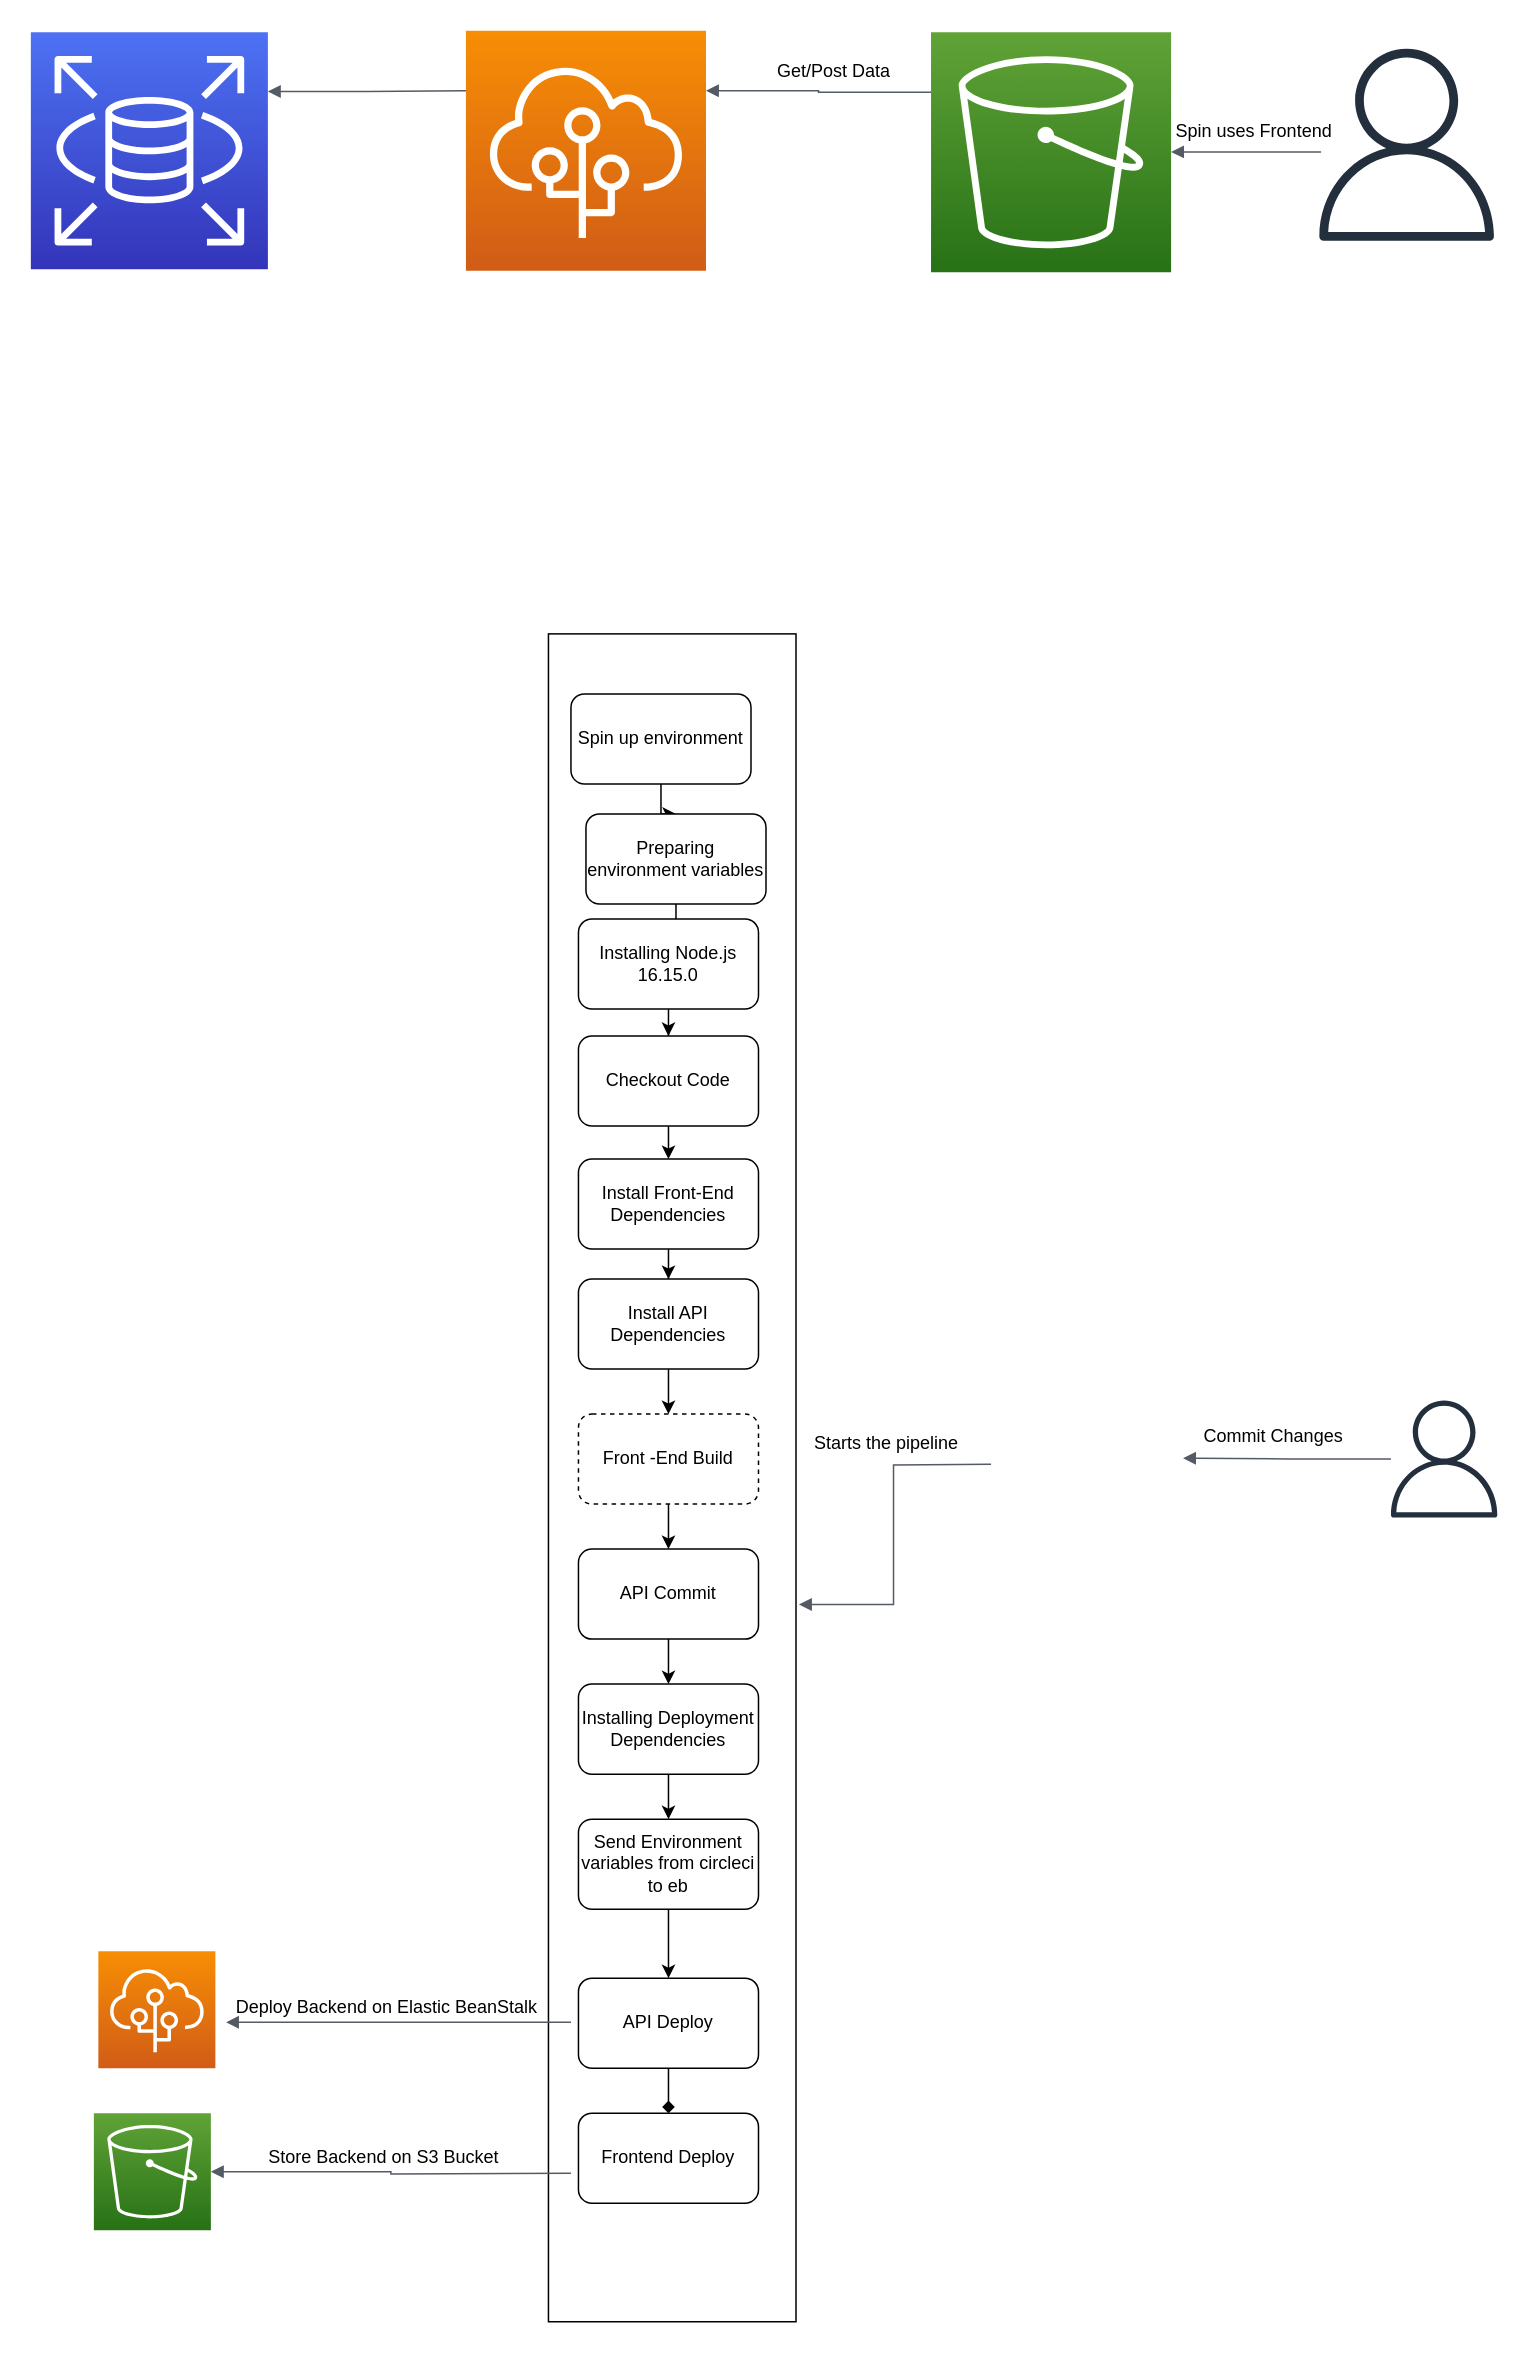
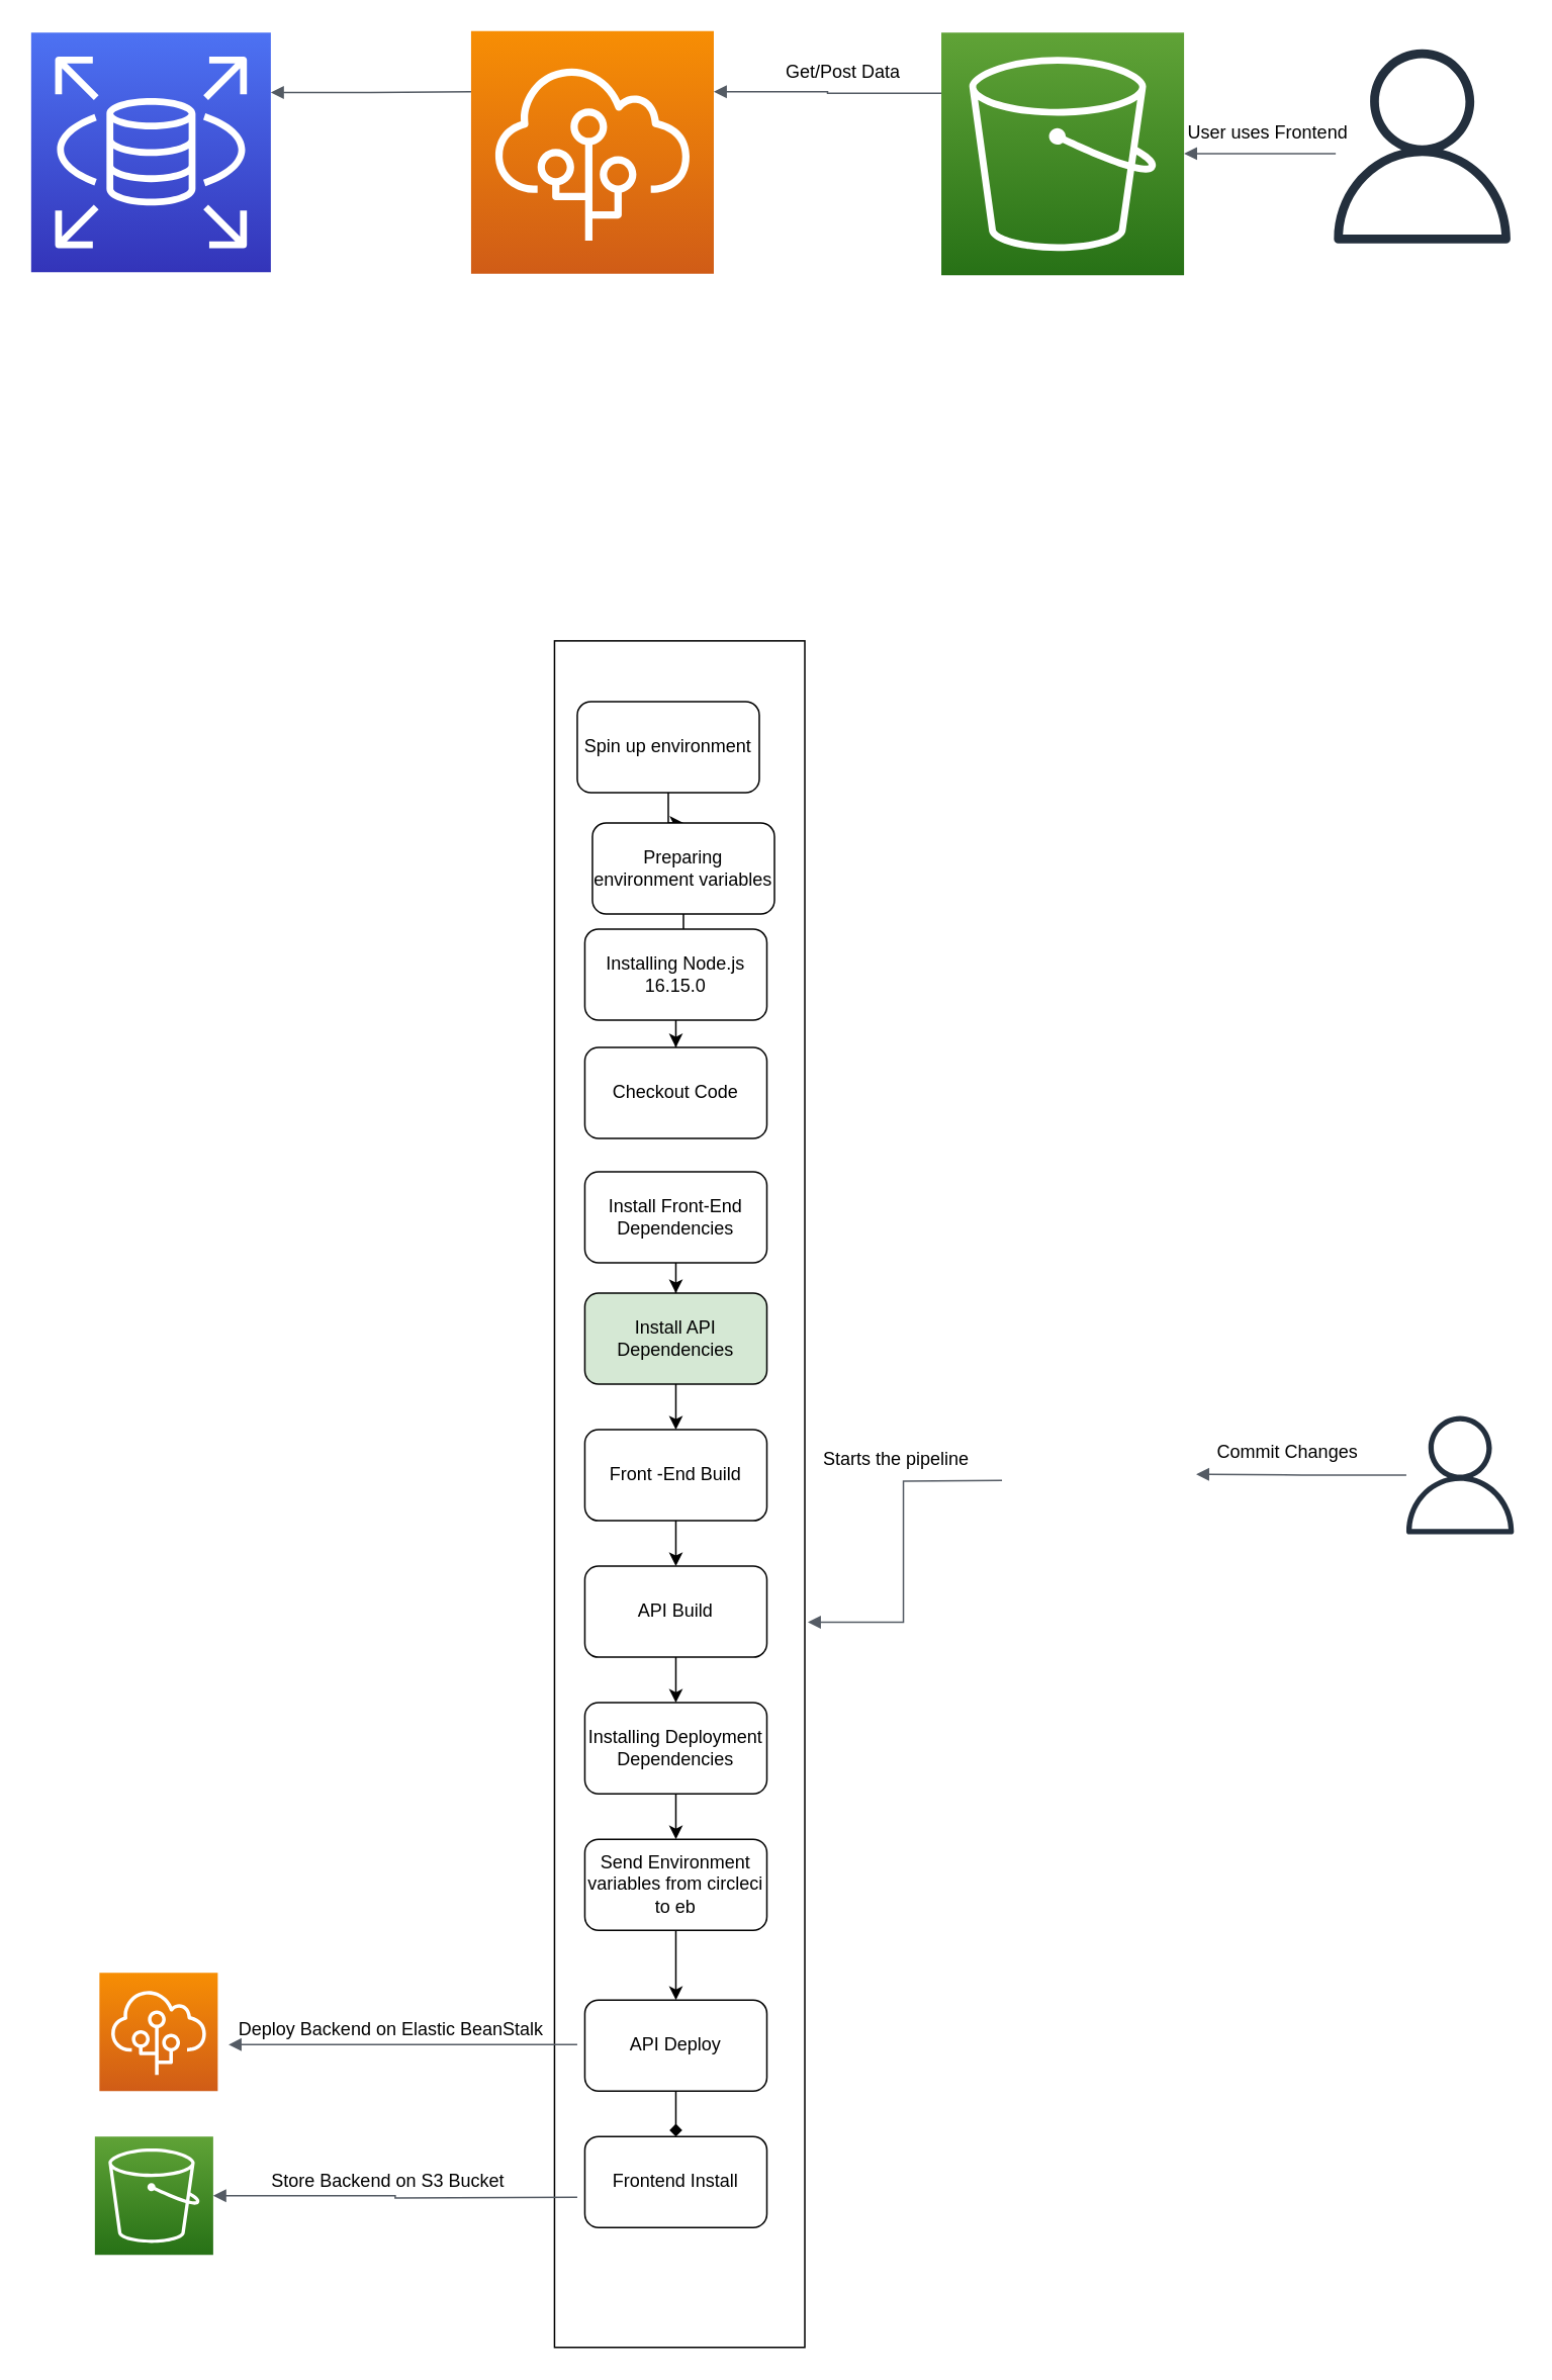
- <mxCell id="10" value="Spin uses Frontend" style="text;html=1;align=center;verticalAlign=middle;resizable=0;points=[];autosize=1;strokeColor=none;fillColor=none;" parent="1" vertex="1"><mxGeometry x="770" y="72" width="130" height="30" as="geometry" /></mxCell>
+ <mxCell id="10" value="User uses Frontend" style="text;html=1;align=center;verticalAlign=middle;resizable=0;points=[];autosize=1;strokeColor=none;fillColor=none;" parent="1" vertex="1"><mxGeometry x="770" y="72" width="130" height="30" as="geometry" /></mxCell>
- <mxCell id="19" value="" style="edgeStyle=orthogonalEdgeStyle;rounded=0;orthogonalLoop=1;jettySize=auto;html=1;" parent="1" source="20" target="22" edge="1"><mxGeometry relative="1" as="geometry" /></mxCell>
- <mxCell id="24" value="Install API Dependencies" style="rounded=1;whiteSpace=wrap;html=1;" parent="1" vertex="1"><mxGeometry x="385" y="852" width="120" height="60" as="geometry" /></mxCell>
+ <mxCell id="24" value="Install API Dependencies" style="rounded=1;whiteSpace=wrap;html=1;fillColor=#d5e8d4;" parent="1" vertex="1"><mxGeometry x="385" y="852" width="120" height="60" as="geometry" /></mxCell>
- <mxCell id="26" value="Front -End Build" style="rounded=1;whiteSpace=wrap;html=1;dashed=1;" parent="1" vertex="1"><mxGeometry x="385" y="942" width="120" height="60" as="geometry" /></mxCell>
+ <mxCell id="26" value="Front -End Build" style="rounded=1;whiteSpace=wrap;html=1;" parent="1" vertex="1"><mxGeometry x="385" y="942" width="120" height="60" as="geometry" /></mxCell>
- <mxCell id="28" value="API Commit" style="rounded=1;whiteSpace=wrap;html=1;" parent="1" vertex="1"><mxGeometry x="385" y="1032" width="120" height="60" as="geometry" /></mxCell>
+ <mxCell id="28" value="API Build" style="rounded=1;whiteSpace=wrap;html=1;" parent="1" vertex="1"><mxGeometry x="385" y="1032" width="120" height="60" as="geometry" /></mxCell>
- <mxCell id="33" value="Frontend Deploy" style="rounded=1;whiteSpace=wrap;html=1;" parent="1" vertex="1"><mxGeometry x="385" y="1408" width="120" height="60" as="geometry" /></mxCell>
+ <mxCell id="33" value="Frontend Install" style="rounded=1;whiteSpace=wrap;html=1;" parent="1" vertex="1"><mxGeometry x="385" y="1408" width="120" height="60" as="geometry" /></mxCell>
